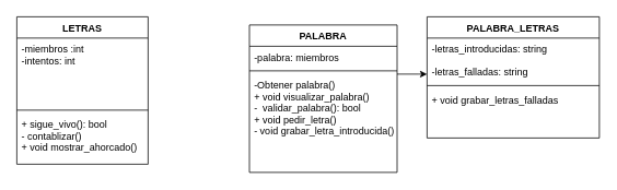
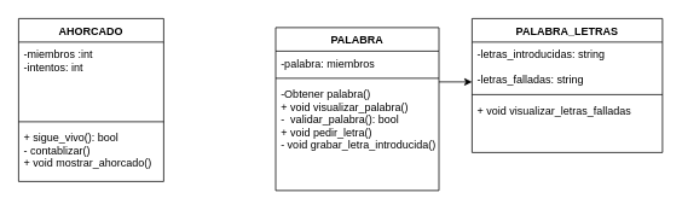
- <mxCell id="11" value="LETRAS" style="swimlane;fontStyle=1;align=center;verticalAlign=top;childLayout=stackLayout;horizontal=1;startSize=26;horizontalStack=0;resizeParent=1;resizeParentMax=0;resizeLast=0;collapsible=1;marginBottom=0;" parent="1" vertex="1"><mxGeometry x="20" y="20" width="160" height="180" as="geometry" /></mxCell>
+ <mxCell id="11" value="AHORCADO" style="swimlane;fontStyle=1;align=center;verticalAlign=top;childLayout=stackLayout;horizontal=1;startSize=26;horizontalStack=0;resizeParent=1;resizeParentMax=0;resizeLast=0;collapsible=1;marginBottom=0;" parent="1" vertex="1"><mxGeometry x="20" y="20" width="160" height="180" as="geometry" /></mxCell>
- <mxCell id="5" value="+ void grabar_letras_falladas" style="text;strokeColor=none;fillColor=none;align=left;verticalAlign=top;spacingLeft=4;spacingRight=4;overflow=hidden;rotatable=0;points=[[0,0.5],[1,0.5]];portConstraint=eastwest;" parent="2" vertex="1"><mxGeometry y="88" width="210" height="60" as="geometry" /></mxCell>
+ <mxCell id="5" value="+ void visualizar_letras_falladas" style="text;strokeColor=none;fillColor=none;align=left;verticalAlign=top;spacingLeft=4;spacingRight=4;overflow=hidden;rotatable=0;points=[[0,0.5],[1,0.5]];portConstraint=eastwest;" parent="2" vertex="1"><mxGeometry y="88" width="210" height="60" as="geometry" /></mxCell>
